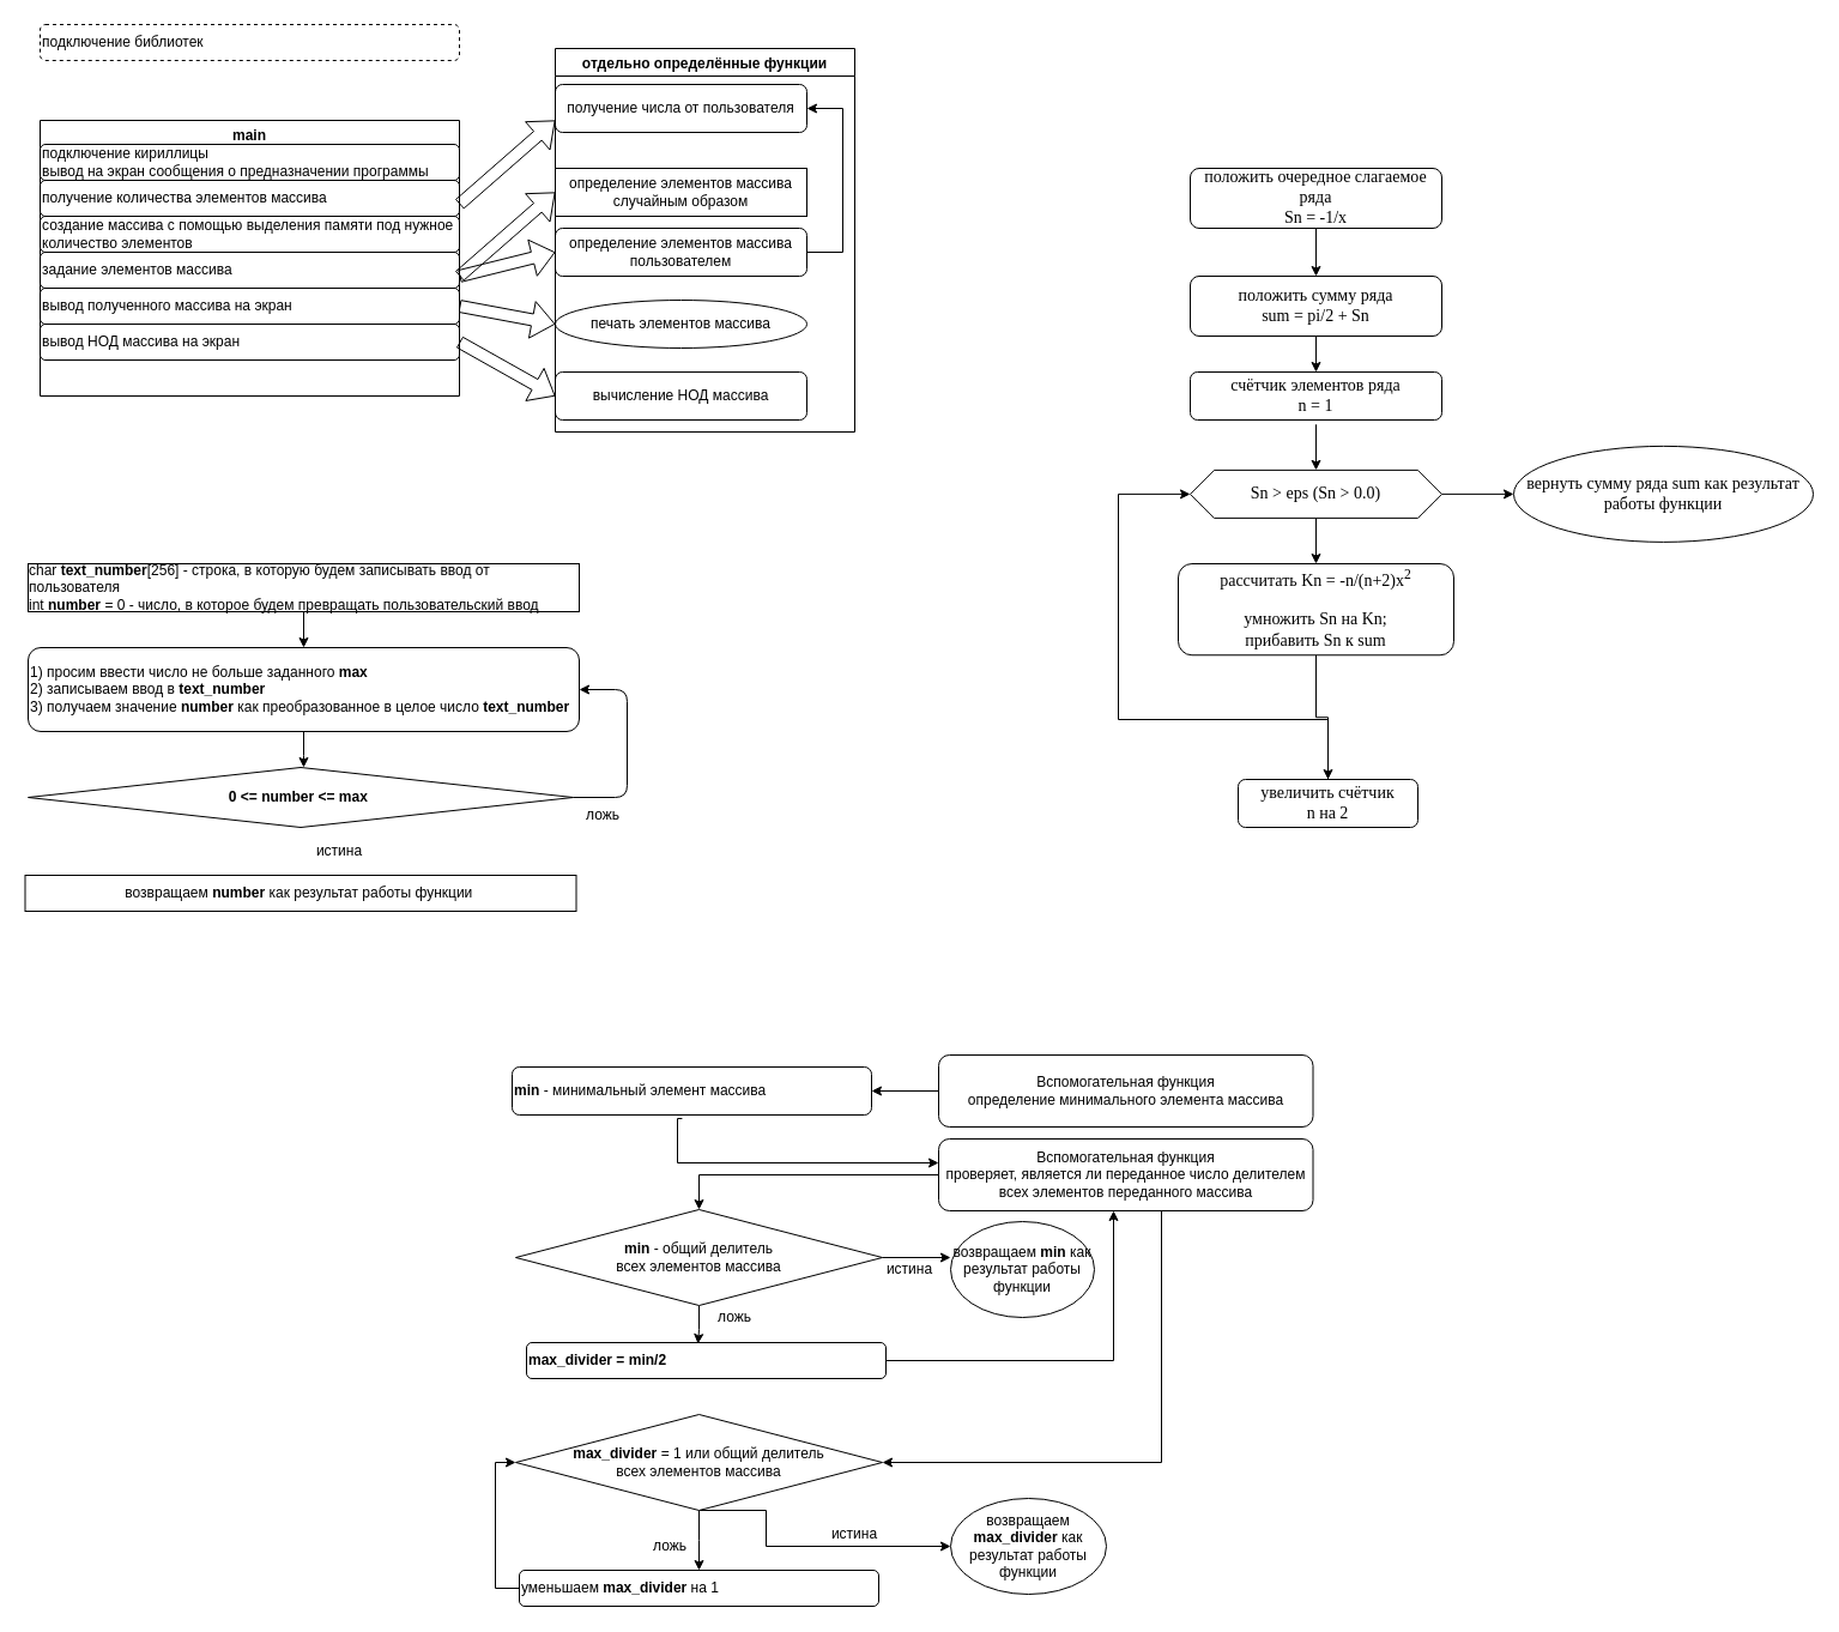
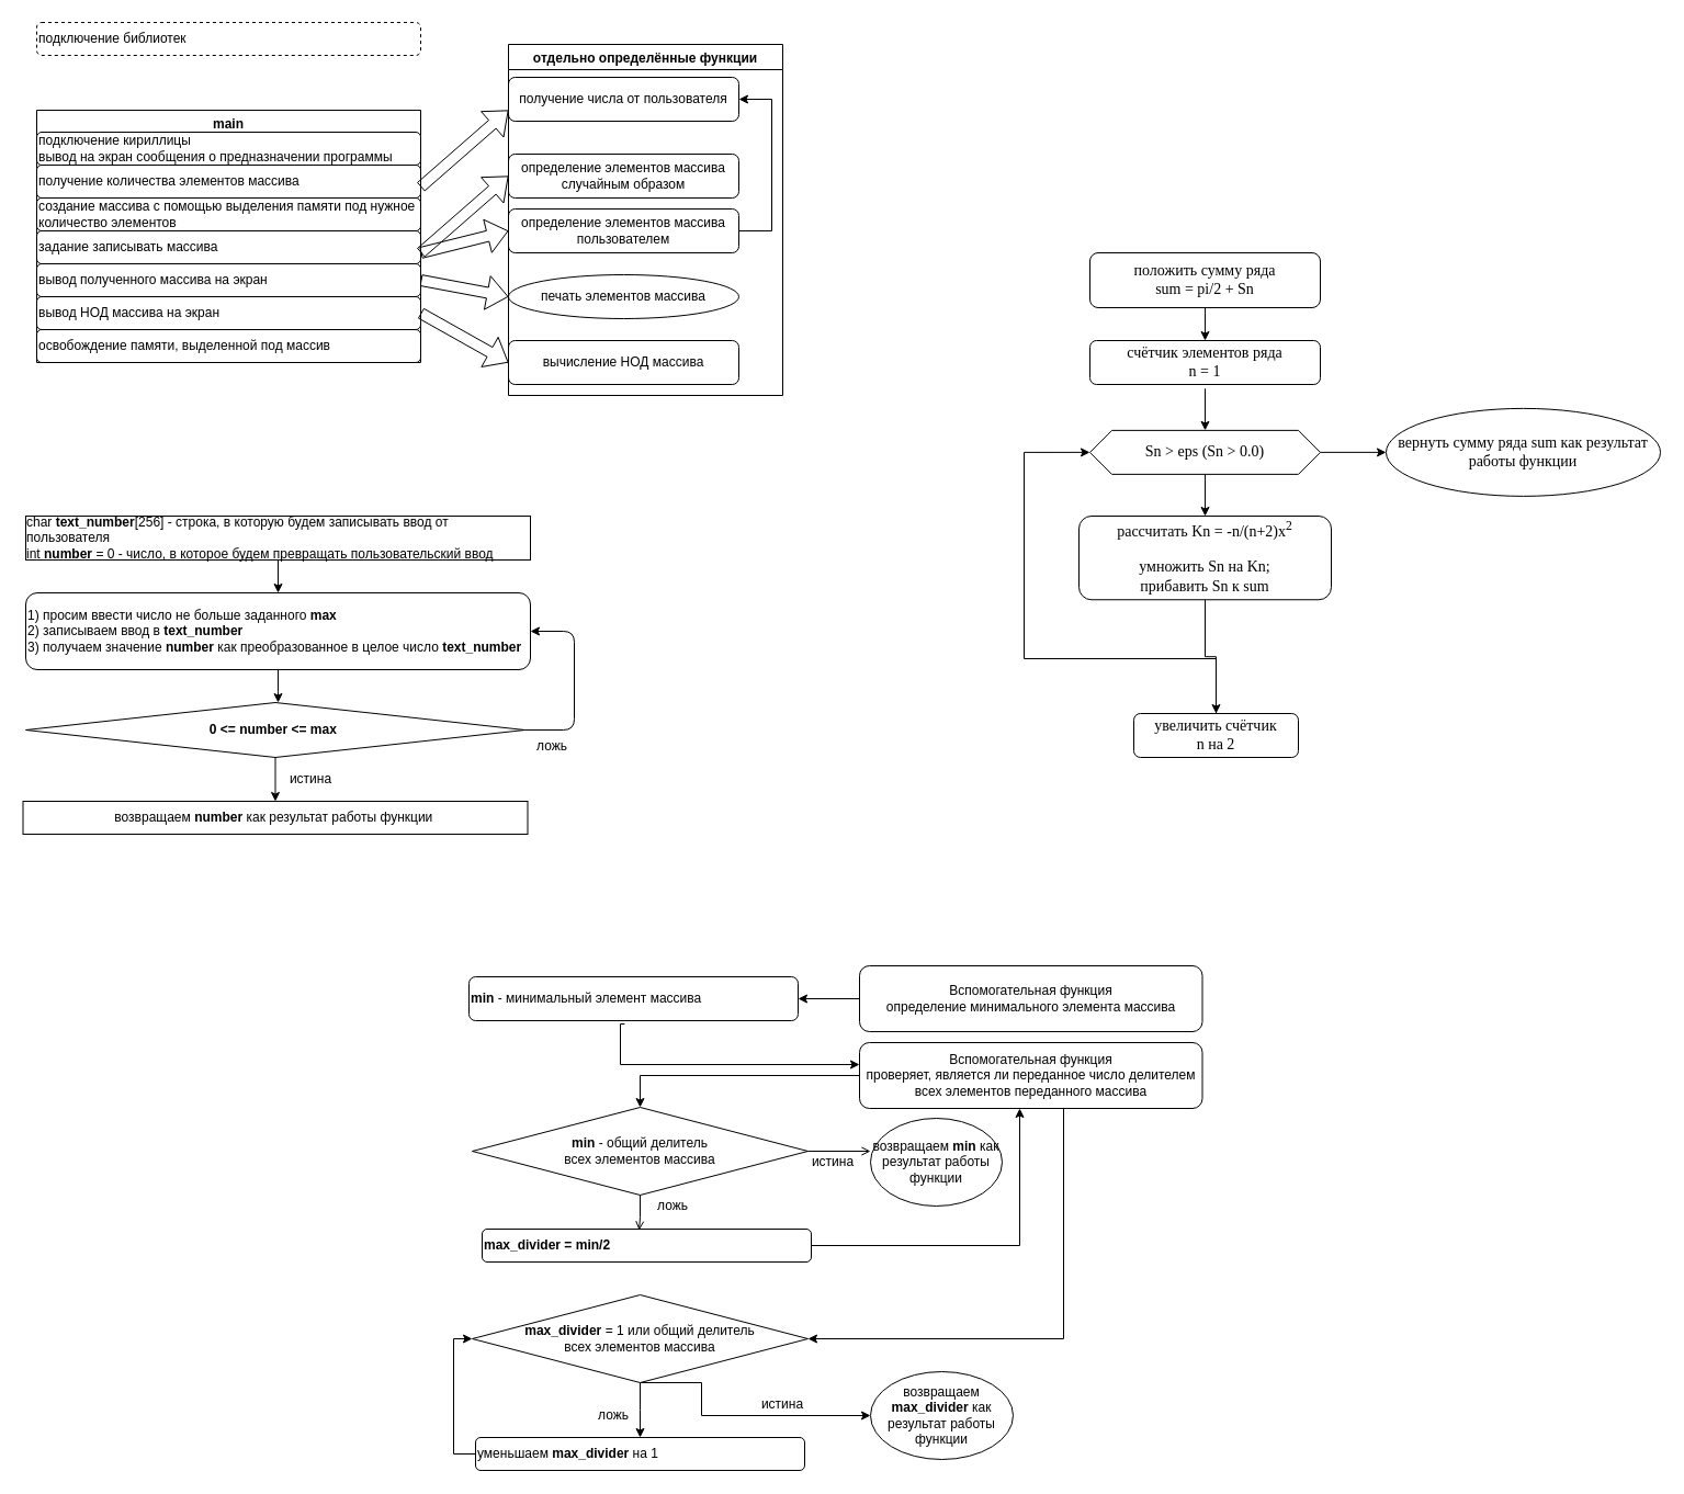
- <mxCell id="10" value="определение элементов массива случайным образом" style="whiteSpace=wrap;html=1;fontSize=12;glass=0;strokeWidth=1;shadow=0;rounded=0;" parent="1" vertex="1"><mxGeometry x="463" y="140" width="210" height="40" as="geometry" /></mxCell>
+ <mxCell id="10" value="определение элементов массива случайным образом" style="rounded=1;whiteSpace=wrap;html=1;fontSize=12;glass=0;strokeWidth=1;shadow=0;" parent="1" vertex="1"><mxGeometry x="463" y="140" width="210" height="40" as="geometry" /></mxCell>
- <mxCell id="57" value="&lt;font face=&quot;Verdana&quot; style=&quot;font-size: 14px&quot;&gt;положить очередное слагаемое ряда &lt;br&gt;Sn = -1/x&lt;/font&gt;" style="rounded=1;whiteSpace=wrap;html=1;" vertex="1" parent="1"><mxGeometry x="993" y="140" width="210" height="50" as="geometry" /></mxCell>
- <mxCell id="56" style="edgeStyle=orthogonalEdgeStyle;rounded=0;orthogonalLoop=1;jettySize=auto;html=1;" edge="1" parent="1" source="57" target="59"><mxGeometry relative="1" as="geometry" /></mxCell>
- <mxCell id="7" value="задание элементов массива" style="rounded=1;whiteSpace=wrap;html=1;align=left;" parent="3" vertex="1"><mxGeometry y="110" width="350" height="30" as="geometry" /></mxCell>
+ <mxCell id="7" value="задание записывать массива" style="rounded=1;whiteSpace=wrap;html=1;align=left;" parent="3" vertex="1"><mxGeometry y="110" width="350" height="30" as="geometry" /></mxCell>
+ <mxCell id="9" value="освобождение памяти, выделенной под массив" style="rounded=1;whiteSpace=wrap;html=1;align=left;" parent="3" vertex="1"><mxGeometry y="200" width="350" height="30" as="geometry" /></mxCell>
+ <mxCell id="27" value="" style="edgeStyle=orthogonalEdgeStyle;rounded=0;orthogonalLoop=1;jettySize=auto;html=1;" parent="1" source="28" target="31" edge="1"><mxGeometry relative="1" as="geometry" /></mxCell>
- <mxCell id="40" style="edgeStyle=orthogonalEdgeStyle;rounded=0;orthogonalLoop=1;jettySize=auto;html=1;entryX=0;entryY=0.375;entryDx=0;entryDy=0;entryPerimeter=0;" parent="1" source="42" target="43" edge="1"><mxGeometry relative="1" as="geometry" /></mxCell>
+ <mxCell id="40" style="edgeStyle=orthogonalEdgeStyle;rounded=0;orthogonalLoop=1;jettySize=auto;html=1;entryX=0;entryY=0.375;entryDx=0;entryDy=0;entryPerimeter=0;endArrow=open;" parent="1" source="42" target="43" edge="1"><mxGeometry relative="1" as="geometry" /></mxCell>
- <mxCell id="41" style="edgeStyle=orthogonalEdgeStyle;rounded=0;orthogonalLoop=1;jettySize=auto;html=1;entryX=0.477;entryY=0.033;entryDx=0;entryDy=0;entryPerimeter=0;" edge="1" parent="1" source="42" target="45"><mxGeometry relative="1" as="geometry" /></mxCell>
+ <mxCell id="41" style="edgeStyle=orthogonalEdgeStyle;rounded=0;orthogonalLoop=1;jettySize=auto;html=1;entryX=0.477;entryY=0.033;entryDx=0;entryDy=0;entryPerimeter=0;endArrow=open;" edge="1" parent="1" source="42" target="45"><mxGeometry relative="1" as="geometry" /></mxCell>
